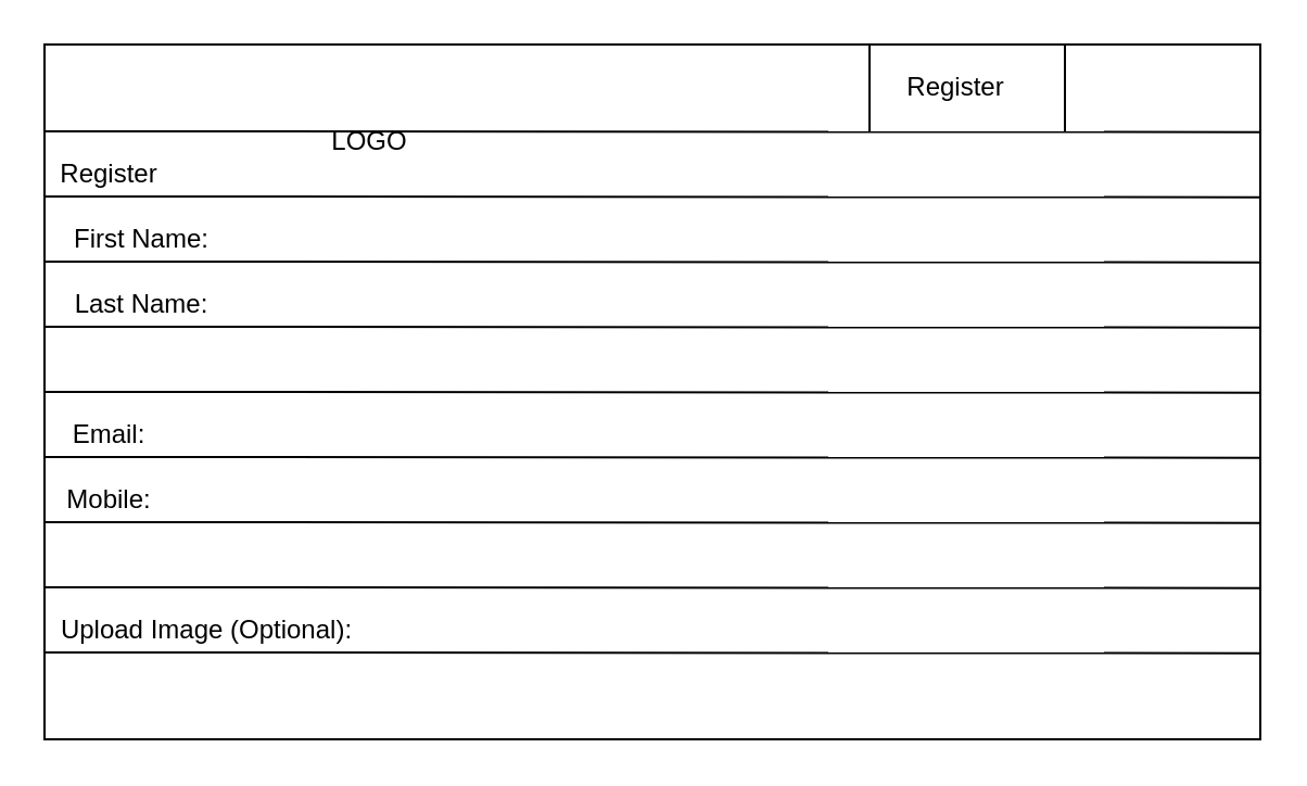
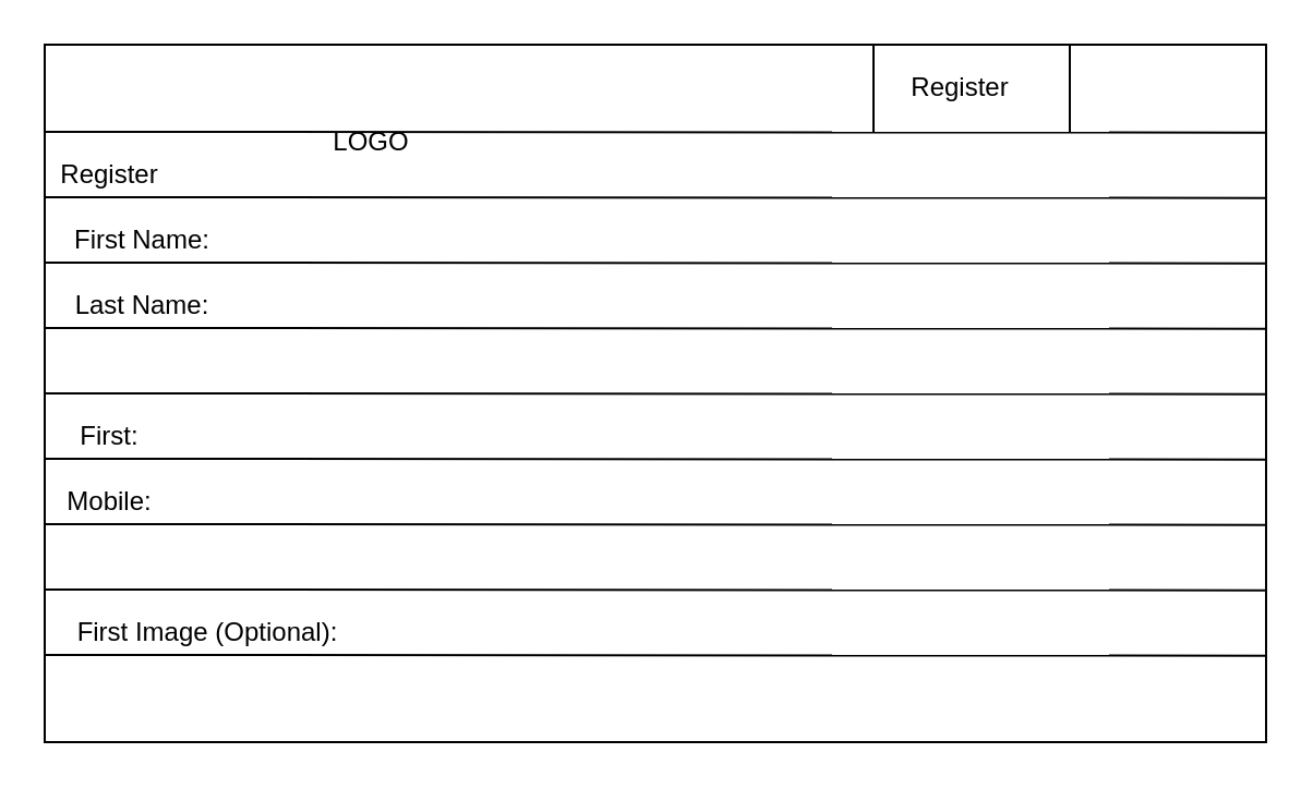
- <mxCell id="16" value="Email:" style="text;html=1;strokeColor=none;fillColor=none;align=center;verticalAlign=middle;whiteSpace=wrap;rounded=0;" vertex="1" parent="1"><mxGeometry x="30" y="190" width="40" height="20" as="geometry" /></mxCell>
+ <mxCell id="16" value="First:" style="text;html=1;strokeColor=none;fillColor=none;align=center;verticalAlign=middle;whiteSpace=wrap;rounded=0;" vertex="1" parent="1"><mxGeometry x="30" y="190" width="40" height="20" as="geometry" /></mxCell>
- <mxCell id="18" value="Upload Image (Optional):" style="text;html=1;strokeColor=none;fillColor=none;align=center;verticalAlign=middle;whiteSpace=wrap;rounded=0;" vertex="1" parent="1"><mxGeometry x="20" y="280" width="150" height="20" as="geometry" /></mxCell>
+ <mxCell id="18" value="First Image (Optional):" style="text;html=1;strokeColor=none;fillColor=none;align=center;verticalAlign=middle;whiteSpace=wrap;rounded=0;" vertex="1" parent="1"><mxGeometry x="20" y="280" width="150" height="20" as="geometry" /></mxCell>
